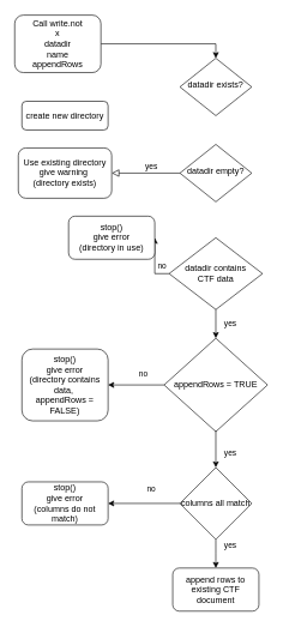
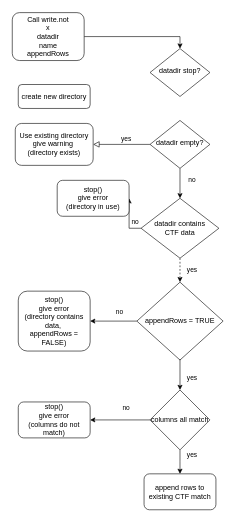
- <mxCell id="4" value="datadir exists?" style="rhombus;whiteSpace=wrap;html=1;shadow=0;fontFamily=Helvetica;fontSize=12;align=center;strokeWidth=1;spacing=6;spacingTop=-4;" parent="1" vertex="1"><mxGeometry x="250" y="80" width="100" height="80" as="geometry" /></mxCell>
+ <mxCell id="4" value="datadir stop?" style="rhombus;whiteSpace=wrap;html=1;shadow=0;fontFamily=Helvetica;fontSize=12;align=center;strokeWidth=1;spacing=6;spacingTop=-4;" parent="1" vertex="1"><mxGeometry x="250" y="80" width="100" height="80" as="geometry" /></mxCell>
+ <mxCell id="7" value="no" style="edgeStyle=orthogonalEdgeStyle;rounded=0;orthogonalLoop=1;jettySize=auto;html=1;entryX=0.5;entryY=0;entryDx=0;entryDy=0;" parent="1" source="8" target="12" edge="1"><mxGeometry x="-0.2" y="20" relative="1" as="geometry"><mxPoint as="offset" /></mxGeometry></mxCell>
- <mxCell id="10" value="yes" style="edgeStyle=orthogonalEdgeStyle;rounded=0;orthogonalLoop=1;jettySize=auto;html=1;exitX=0.5;exitY=1;exitDx=0;exitDy=0;" parent="1" source="12" target="17" edge="1"><mxGeometry y="20" relative="1" as="geometry"><mxPoint as="offset" /></mxGeometry></mxCell>
+ <mxCell id="10" value="yes" style="edgeStyle=orthogonalEdgeStyle;rounded=0;orthogonalLoop=1;jettySize=auto;html=1;exitX=0.5;exitY=1;exitDx=0;exitDy=0;dashed=1;" parent="1" source="12" target="17" edge="1"><mxGeometry y="20" relative="1" as="geometry"><mxPoint as="offset" /></mxGeometry></mxCell>
- <mxCell id="14" value="append rows to existing CTF document" style="rounded=1;whiteSpace=wrap;html=1;" parent="1" vertex="1"><mxGeometry x="240" y="790" width="120" height="60" as="geometry" /></mxCell>
+ <mxCell id="14" value="append rows to existing CTF match" style="rounded=1;whiteSpace=wrap;html=1;" parent="1" vertex="1"><mxGeometry x="240" y="790" width="120" height="60" as="geometry" /></mxCell>
